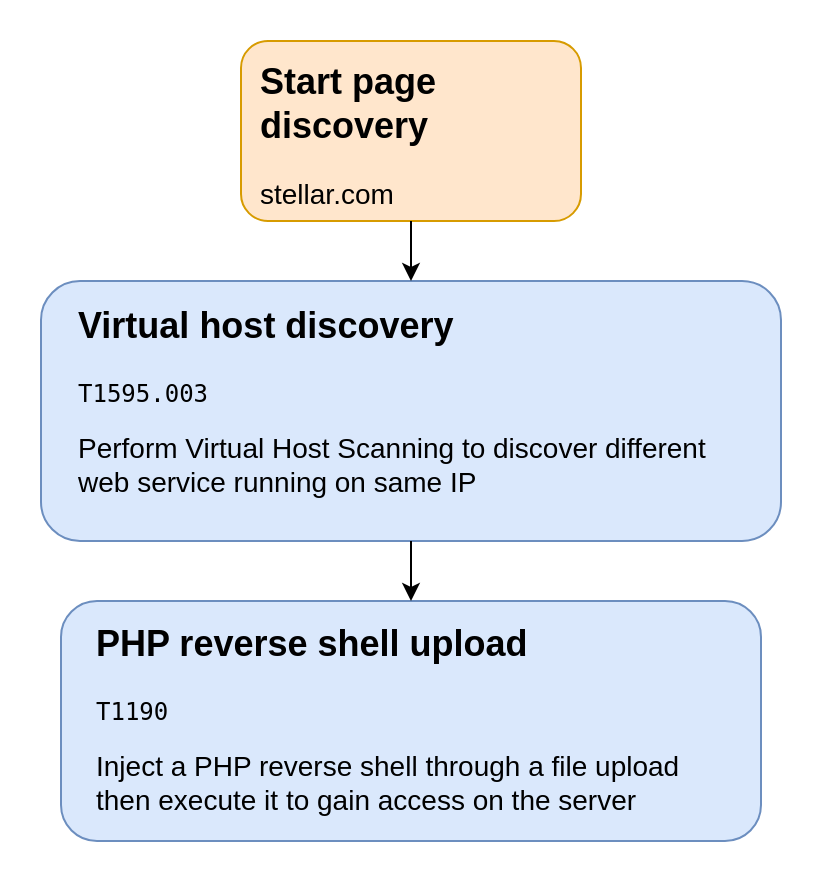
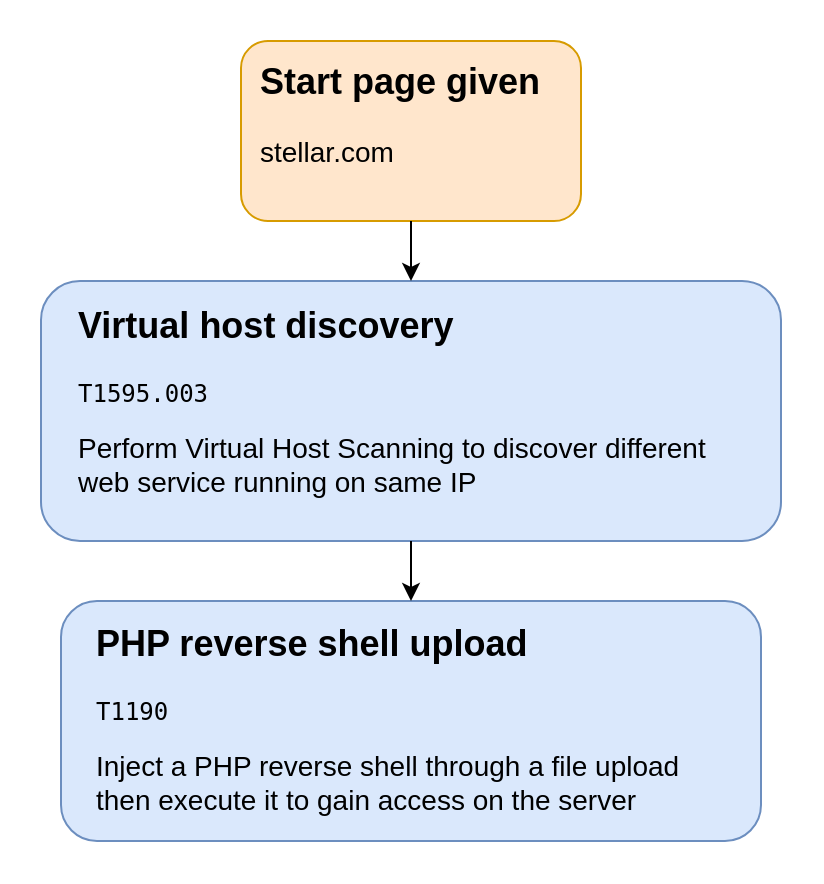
- <mxCell id="10" value="&lt;h2 style=&quot;margin-top: 0px;&quot;&gt;Start page discovery&amp;nbsp;&lt;/h2&gt;&lt;pre style=&quot;margin-top: 0px;&quot;&gt;&lt;font face=&quot;Helvetica&quot;&gt;&lt;span style=&quot;font-size: 14px; white-space: normal;&quot;&gt;stellar.com&lt;/span&gt;&lt;/font&gt;&lt;/pre&gt;" style="text;html=1;whiteSpace=wrap;overflow=hidden;rounded=0;container=0;" parent="8" vertex="1"><mxGeometry x="7.969" y="4.091" width="156.719" height="77.727" as="geometry" /></mxCell>
+ <mxCell id="10" value="&lt;h2 style=&quot;margin-top: 0px;&quot;&gt;Start page given&amp;nbsp;&lt;/h2&gt;&lt;pre style=&quot;margin-top: 0px;&quot;&gt;&lt;font face=&quot;Helvetica&quot;&gt;&lt;span style=&quot;font-size: 14px; white-space: normal;&quot;&gt;stellar.com&lt;/span&gt;&lt;/font&gt;&lt;/pre&gt;" style="text;html=1;whiteSpace=wrap;overflow=hidden;rounded=0;container=0;" parent="8" vertex="1"><mxGeometry x="7.969" y="4.091" width="156.719" height="77.727" as="geometry" /></mxCell>
